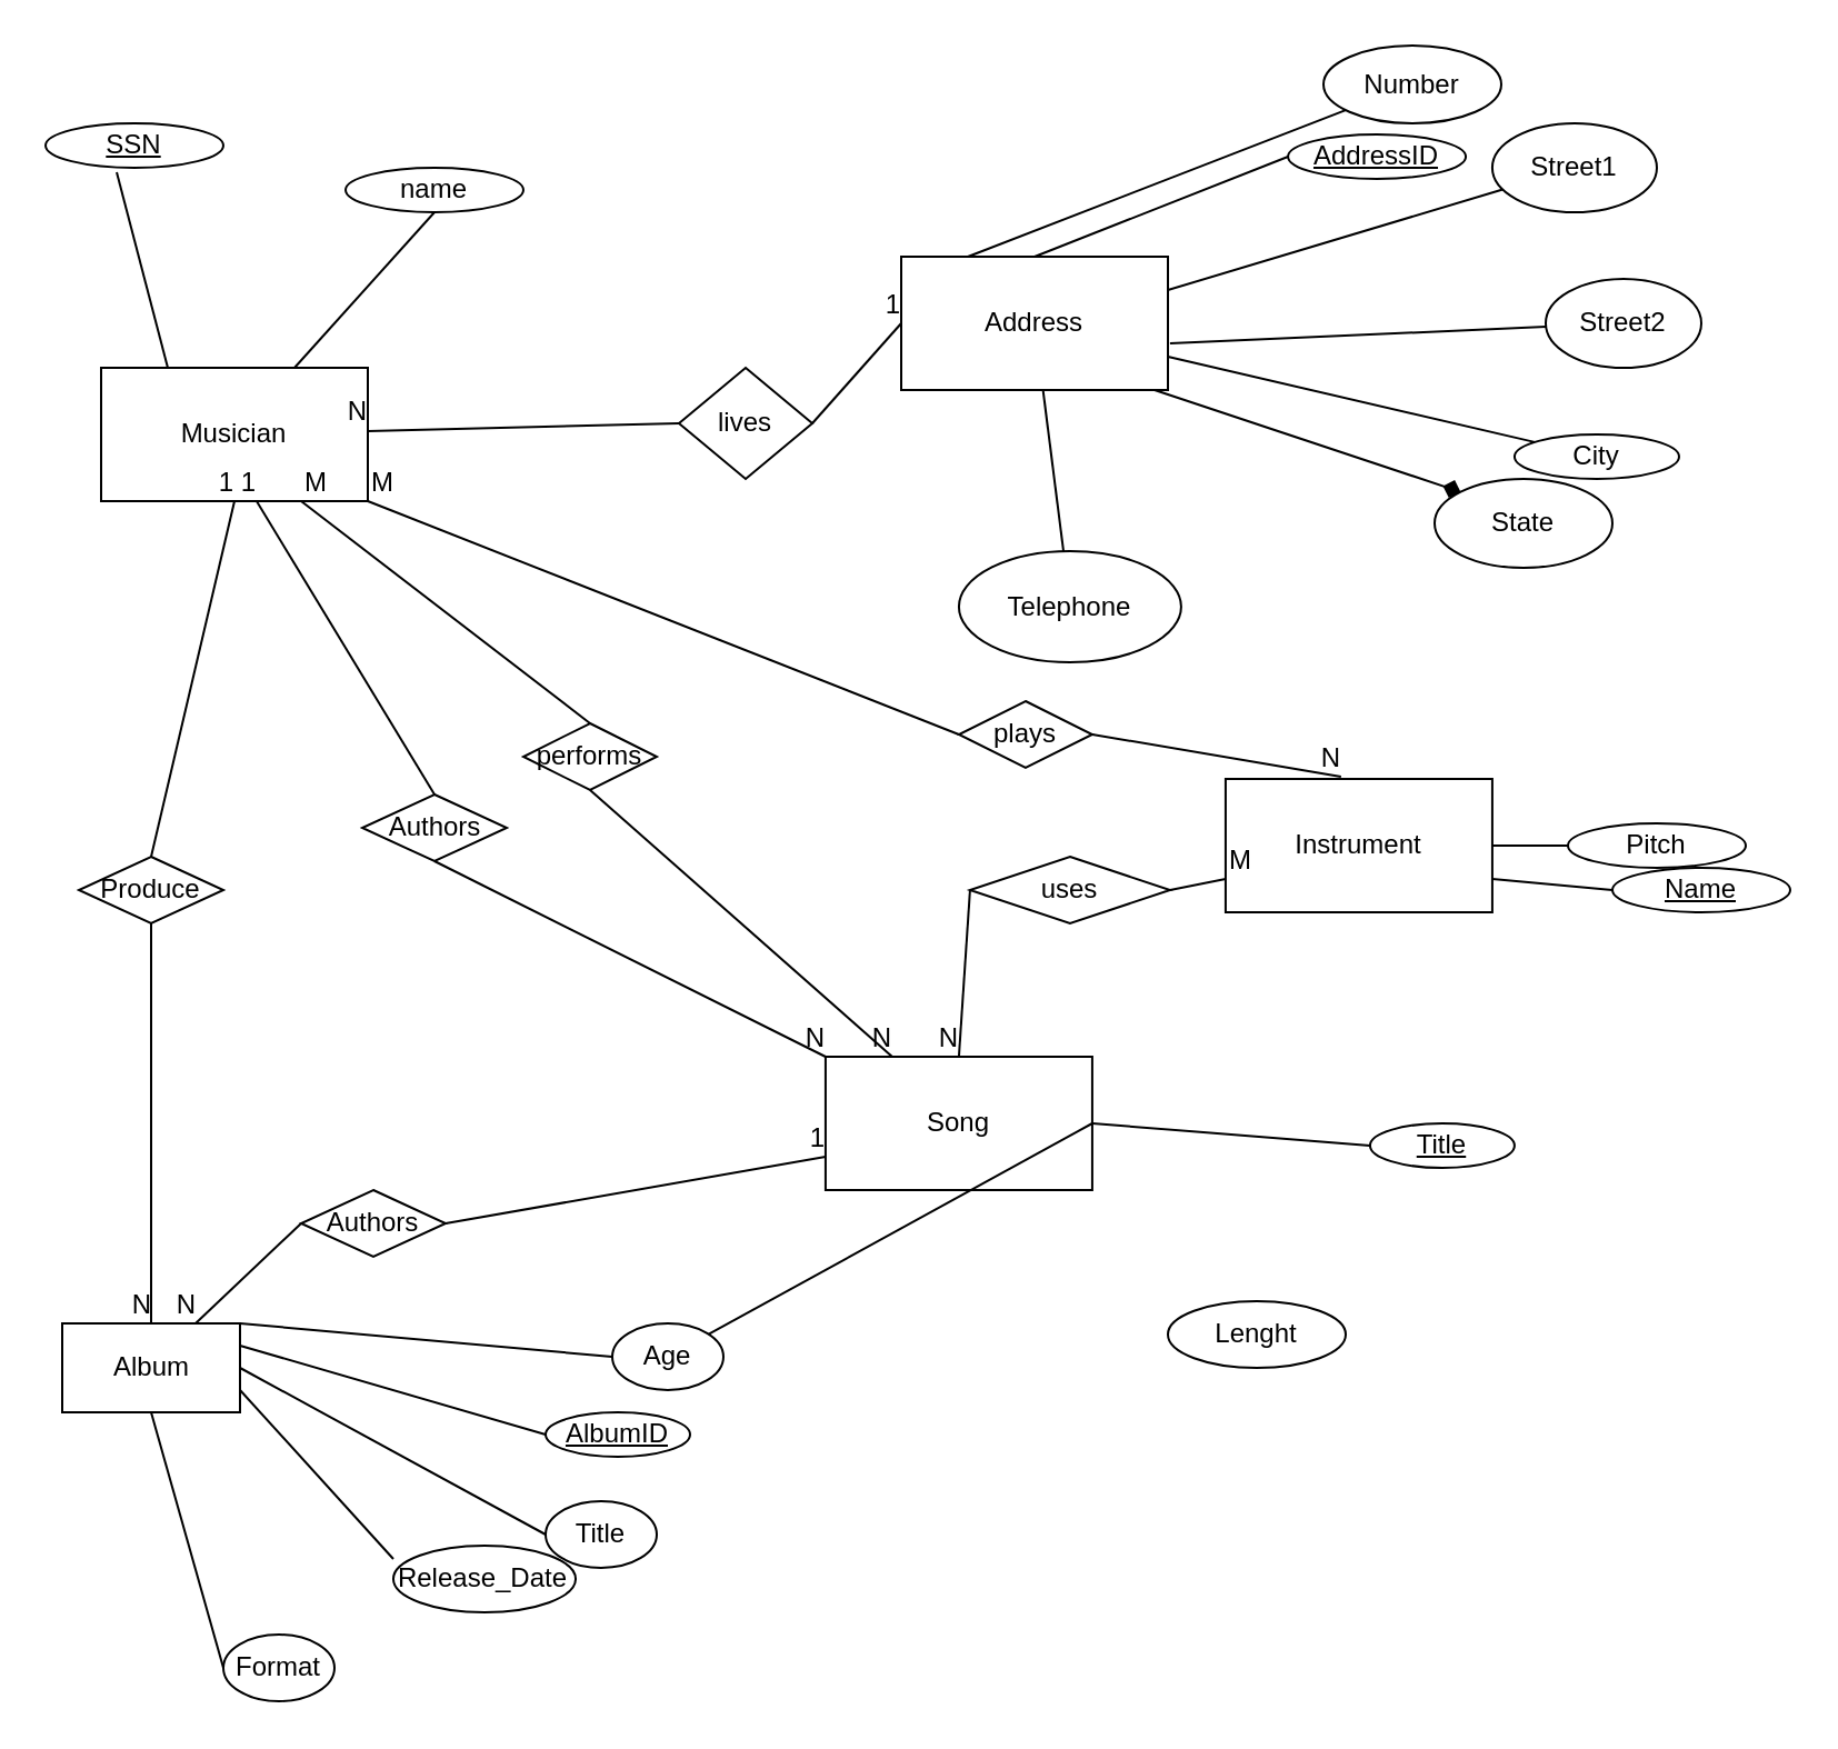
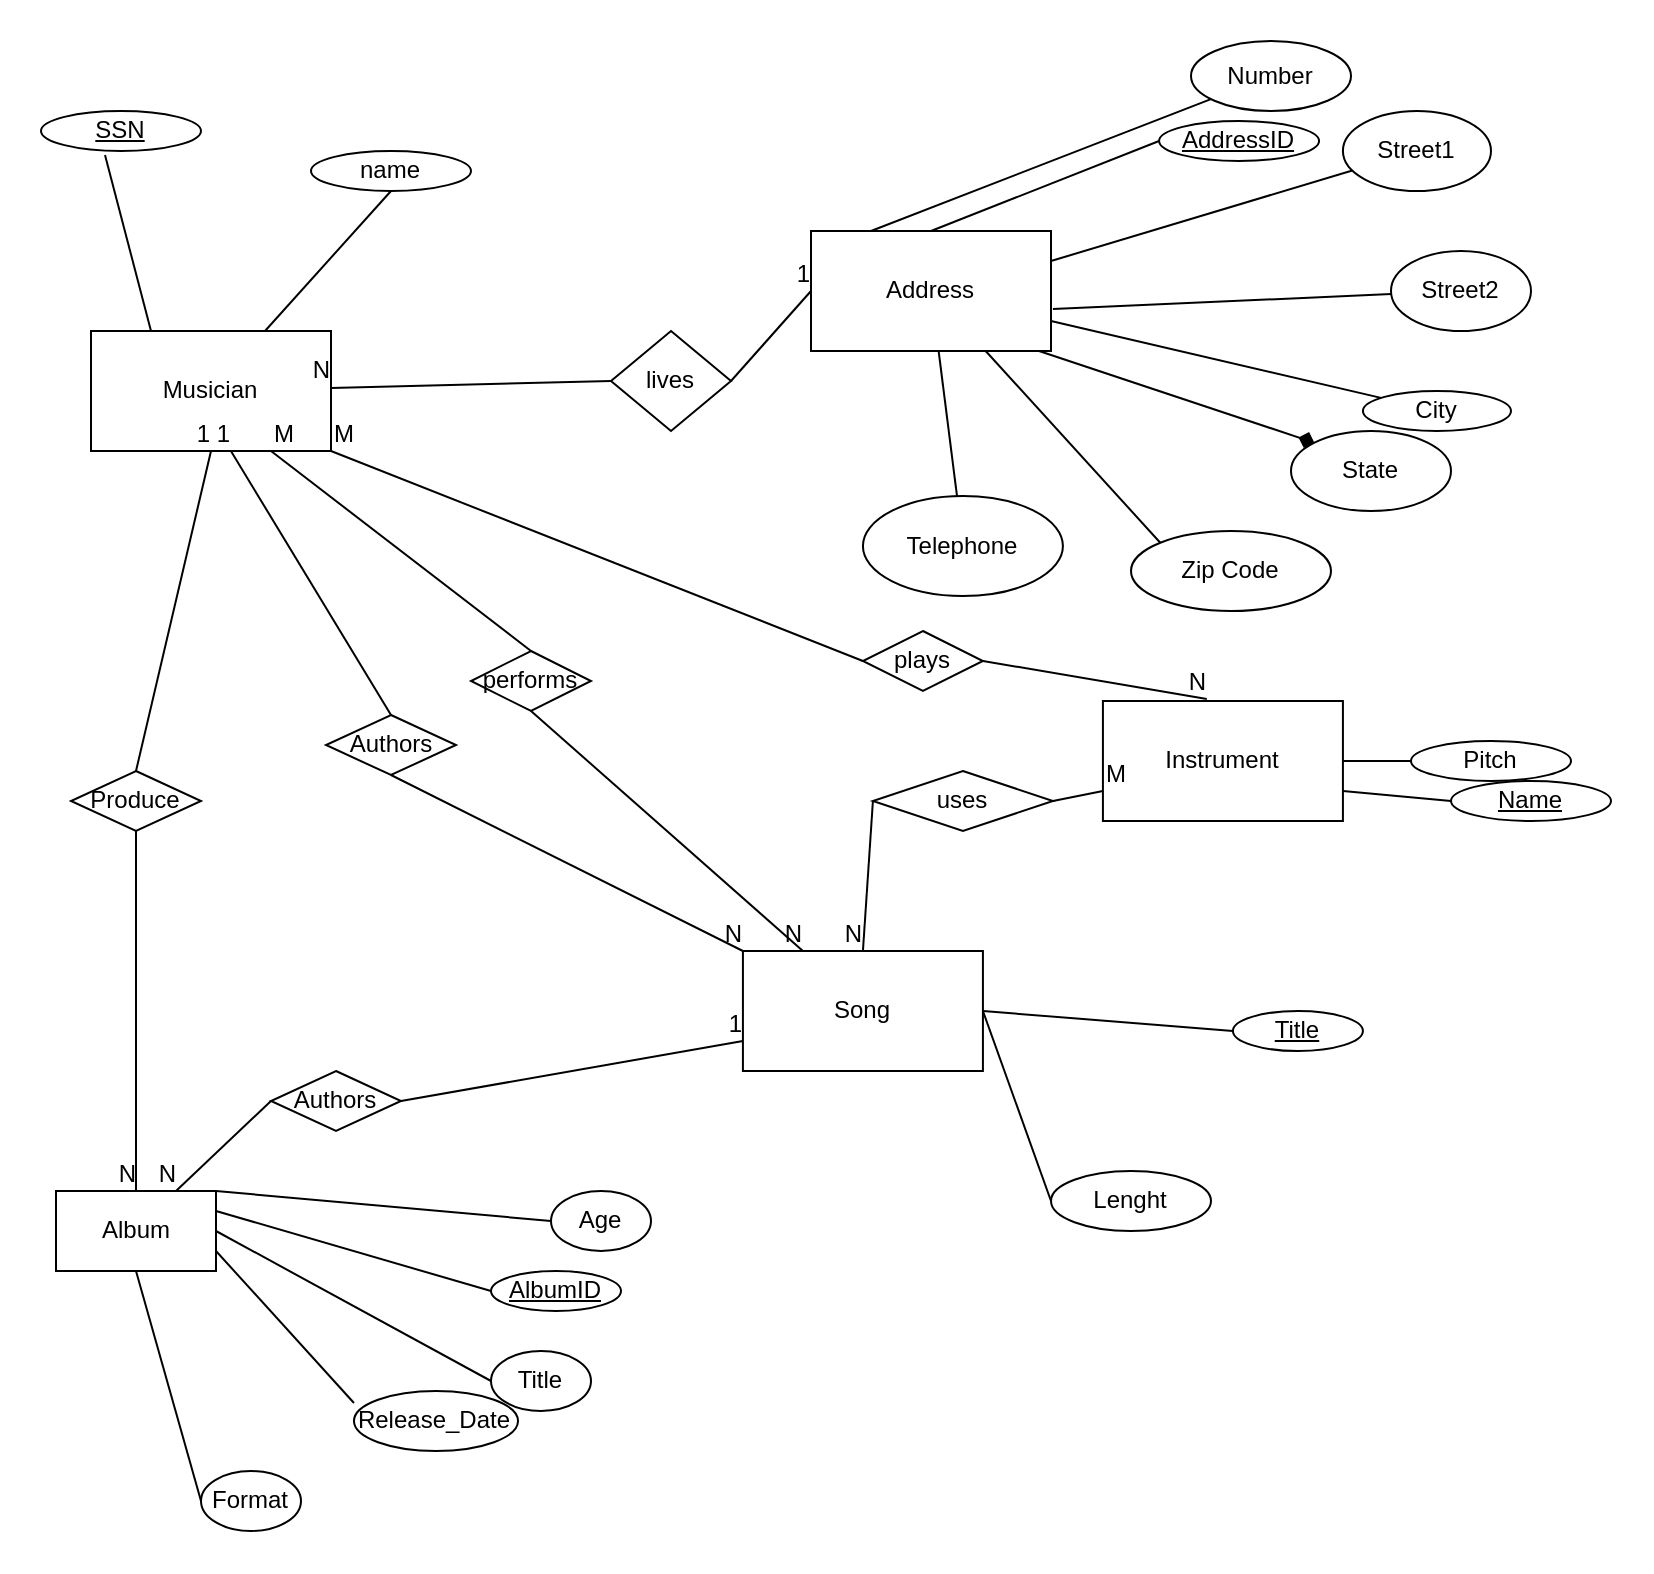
+ <mxCell id="17" value="" style="endArrow=none;html=1;rounded=0;exitX=0;exitY=0;exitDx=0;exitDy=0;" parent="1" source="16" target="4" edge="1"><mxGeometry width="50" height="50" relative="1" as="geometry"><mxPoint x="365" y="345" as="sourcePoint" /><mxPoint x="415" y="295" as="targetPoint" /></mxGeometry></mxCell>
+ <mxCell id="16" value="Zip Code" style="ellipse;whiteSpace=wrap;html=1;" parent="1" vertex="1"><mxGeometry x="565" y="265" width="100" height="40" as="geometry" /></mxCell>
- <mxCell id="35" value="" style="endArrow=none;html=1;rounded=0;exitX=1;exitY=0.5;exitDx=0;exitDy=0;" parent="1" source="33" target="53" edge="1"><mxGeometry width="50" height="50" relative="1" as="geometry"><mxPoint x="365" y="445" as="sourcePoint" /><mxPoint x="415" y="395" as="targetPoint" /></mxGeometry></mxCell>
+ <mxCell id="35" value="" style="endArrow=none;html=1;rounded=0;exitX=1;exitY=0.5;exitDx=0;exitDy=0;entryX=0;entryY=0.5;entryDx=0;entryDy=0;" parent="1" source="33" target="34" edge="1"><mxGeometry width="50" height="50" relative="1" as="geometry"><mxPoint x="365" y="445" as="sourcePoint" /><mxPoint x="415" y="395" as="targetPoint" /></mxGeometry></mxCell>
